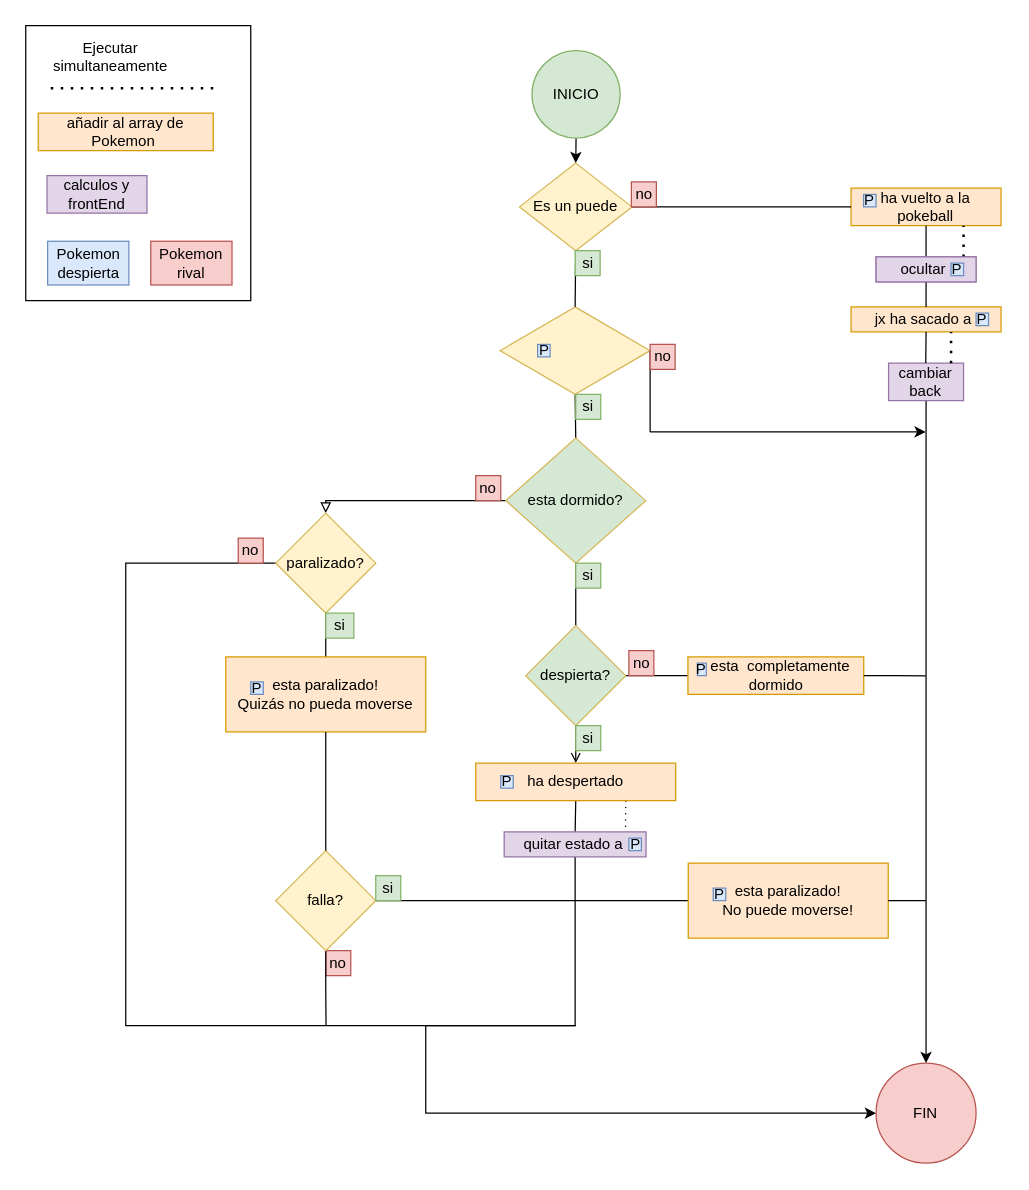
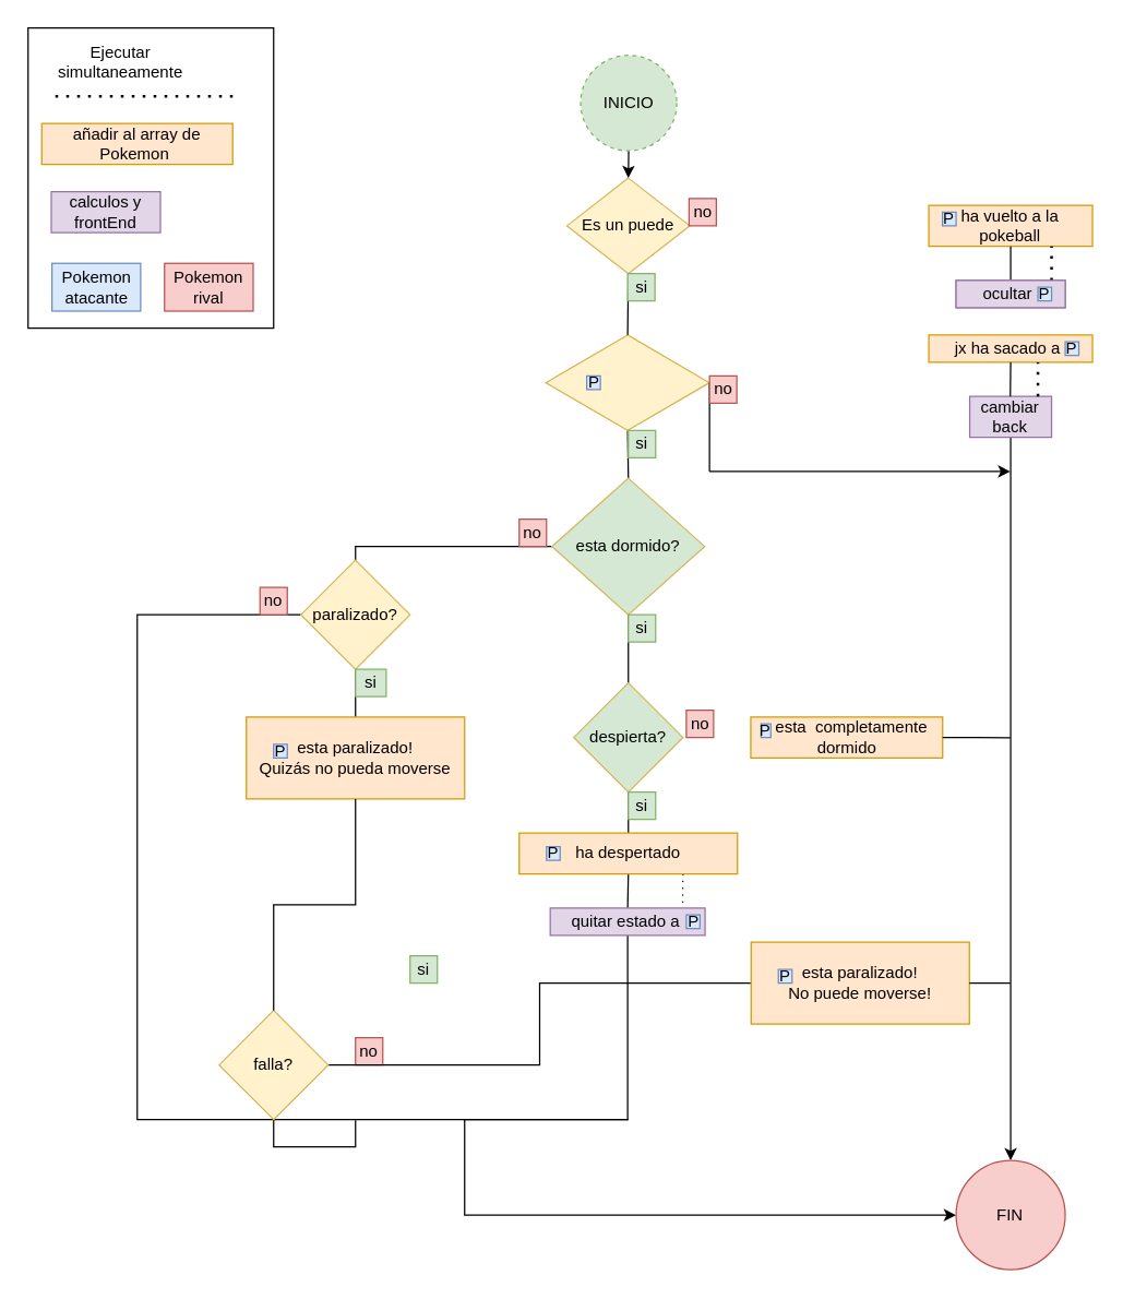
- <mxCell id="34" value="INICIO" style="ellipse;whiteSpace=wrap;html=1;fillColor=#d5e8d4;strokeColor=#82b366;" parent="1" vertex="1"><mxGeometry x="425" y="40" width="70.5" height="70" as="geometry" /></mxCell>
+ <mxCell id="34" value="INICIO" style="ellipse;whiteSpace=wrap;html=1;fillColor=#d5e8d4;strokeColor=#82b366;dashed=1;" parent="1" vertex="1"><mxGeometry x="425" y="40" width="70.5" height="70" as="geometry" /></mxCell>
- <mxCell id="11" value="" style="endArrow=none;html=1;entryX=0;entryY=0.5;entryDx=0;entryDy=0;exitX=1;exitY=0.5;exitDx=0;exitDy=0;" parent="1" source="6" target="8" edge="1"><mxGeometry width="50" height="50" relative="1" as="geometry"><mxPoint x="489.5" y="275" as="sourcePoint" /><mxPoint x="539.5" y="225" as="targetPoint" /></mxGeometry></mxCell>
- <mxCell id="39" value="Pokemon despierta" style="text;html=1;strokeColor=#6c8ebf;fillColor=#dae8fc;align=center;verticalAlign=middle;whiteSpace=wrap;rounded=0;" parent="1" vertex="1"><mxGeometry x="37.5" y="192.5" width="65" height="35" as="geometry" /></mxCell>
+ <mxCell id="39" value="Pokemon atacante" style="text;html=1;strokeColor=#6c8ebf;fillColor=#dae8fc;align=center;verticalAlign=middle;whiteSpace=wrap;rounded=0;" parent="1" vertex="1"><mxGeometry x="37.5" y="192.5" width="65" height="35" as="geometry" /></mxCell>
- <mxCell id="20" value="" style="endArrow=none;html=1;entryX=0.5;entryY=1;entryDx=0;entryDy=0;exitX=0.5;exitY=0;exitDx=0;exitDy=0;" parent="1" source="18" target="76" edge="1"><mxGeometry width="50" height="50" relative="1" as="geometry"><mxPoint x="750.25" y="215" as="sourcePoint" /><mxPoint x="750.25" y="190" as="targetPoint" /></mxGeometry></mxCell>
- <mxCell id="26" style="edgeStyle=orthogonalEdgeStyle;rounded=0;orthogonalLoop=1;jettySize=auto;html=1;exitX=0;exitY=0.5;exitDx=0;exitDy=0;endArrow=block;endFill=0;entryX=0.5;entryY=0;entryDx=0;entryDy=0;" edge="1" parent="1" source="27" target="52"><mxGeometry relative="1" as="geometry"><mxPoint x="250" y="400.143" as="targetPoint" /><Array as="points"><mxPoint x="260" y="400" /></Array></mxGeometry></mxCell>
+ <mxCell id="26" style="edgeStyle=orthogonalEdgeStyle;rounded=0;orthogonalLoop=1;jettySize=auto;html=1;exitX=0;exitY=0.5;exitDx=0;exitDy=0;endArrow=none;endFill=0;entryX=0.5;entryY=0;entryDx=0;entryDy=0;" edge="1" parent="1" source="27" target="52"><mxGeometry relative="1" as="geometry"><mxPoint x="250" y="400.143" as="targetPoint" /><Array as="points"><mxPoint x="260" y="400" /></Array></mxGeometry></mxCell>
- <mxCell id="41" style="edgeStyle=orthogonalEdgeStyle;rounded=0;orthogonalLoop=1;jettySize=auto;html=1;exitX=1;exitY=0.5;exitDx=0;exitDy=0;entryX=0;entryY=0.5;entryDx=0;entryDy=0;endArrow=none;endFill=0;" edge="1" parent="1" source="43" target="46"><mxGeometry relative="1" as="geometry" /></mxCell>
- <mxCell id="42" style="edgeStyle=orthogonalEdgeStyle;rounded=0;orthogonalLoop=1;jettySize=auto;html=1;exitX=0.5;exitY=1;exitDx=0;exitDy=0;entryX=0.5;entryY=0;entryDx=0;entryDy=0;endArrow=open;endFill=0;" edge="1" parent="1" source="43" target="67"><mxGeometry relative="1" as="geometry" /></mxCell>
+ <mxCell id="42" style="edgeStyle=orthogonalEdgeStyle;rounded=0;orthogonalLoop=1;jettySize=auto;html=1;exitX=0.5;exitY=1;exitDx=0;exitDy=0;entryX=0.5;entryY=0;entryDx=0;entryDy=0;endArrow=none;endFill=0;" edge="1" parent="1" source="43" target="67"><mxGeometry relative="1" as="geometry" /></mxCell>
- <mxCell id="56" value="falla?" style="rhombus;whiteSpace=wrap;html=1;fillColor=#fff2cc;strokeColor=#d6b656;" vertex="1" parent="1"><mxGeometry x="220" y="680" width="80" height="80" as="geometry" /></mxCell>
+ <mxCell id="56" value="falla?" style="rhombus;whiteSpace=wrap;html=1;fillColor=#fff2cc;strokeColor=#d6b656;" vertex="1" parent="1"><mxGeometry x="160" y="740" width="80" height="80" as="geometry" /></mxCell>
